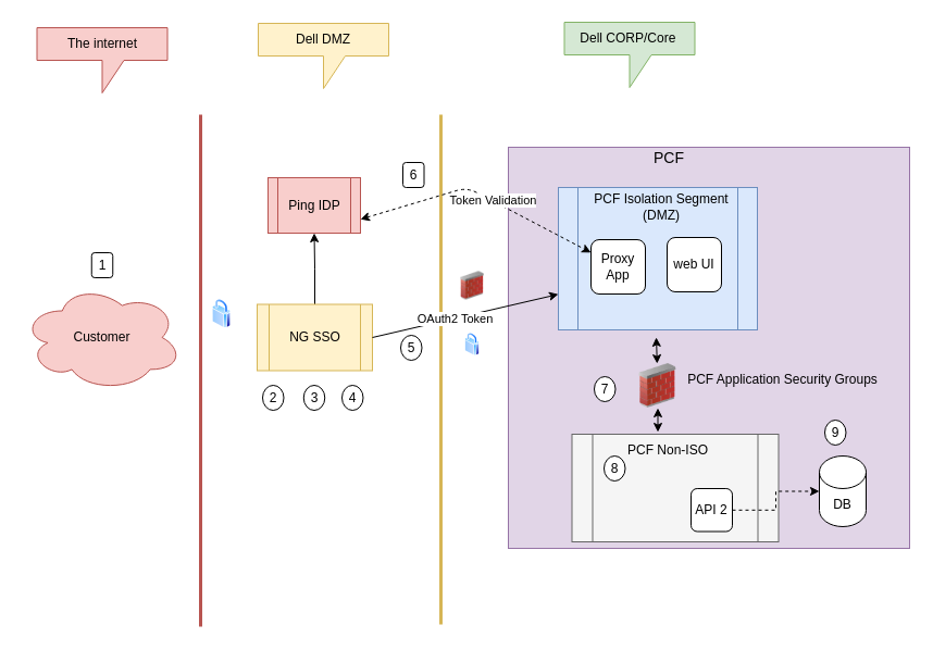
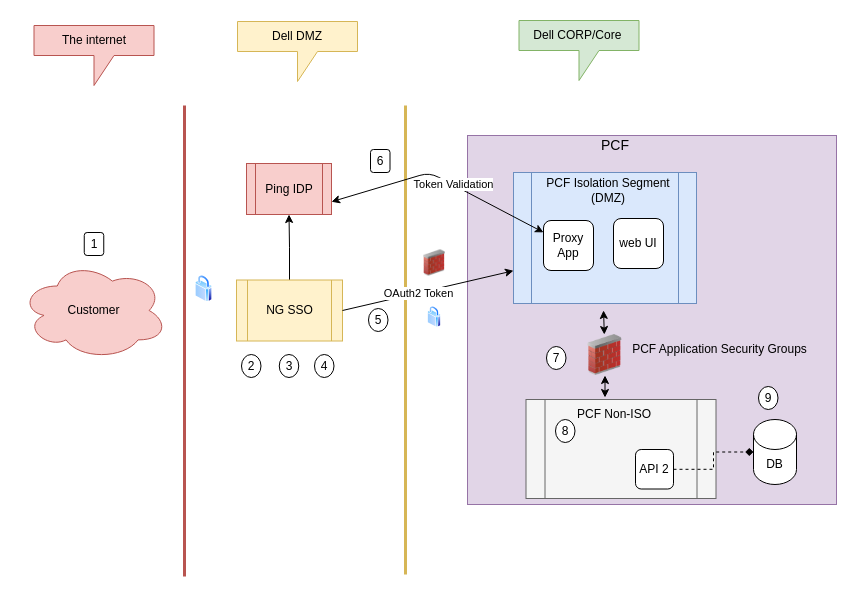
- <mxCell id="31" value="" style="endArrow=classic;startArrow=classic;html=1;exitX=1;exitY=0.75;exitDx=0;exitDy=0;dashed=1;" parent="1" source="28" target="22" edge="1"><mxGeometry width="50" height="50" relative="1" as="geometry"><mxPoint x="409" y="416" as="sourcePoint" /><mxPoint x="459" y="366" as="targetPoint" /><Array as="points"><mxPoint x="429" y="172" /></Array></mxGeometry></mxCell>
+ <mxCell id="31" value="" style="endArrow=classic;startArrow=classic;html=1;exitX=1;exitY=0.75;exitDx=0;exitDy=0;dashed=0;" parent="1" source="28" target="22" edge="1"><mxGeometry width="50" height="50" relative="1" as="geometry"><mxPoint x="409" y="416" as="sourcePoint" /><mxPoint x="459" y="366" as="targetPoint" /><Array as="points"><mxPoint x="429" y="172" /></Array></mxGeometry></mxCell>
- <mxCell id="15" value="" style="edgeStyle=orthogonalEdgeStyle;rounded=0;orthogonalLoop=1;jettySize=auto;html=1;dashed=1;" parent="1" source="16" target="41" edge="1"><mxGeometry relative="1" as="geometry" /></mxCell>
+ <mxCell id="15" value="" style="edgeStyle=orthogonalEdgeStyle;rounded=0;orthogonalLoop=1;jettySize=auto;html=1;dashed=1;endArrow=diamond;" parent="1" source="16" target="41" edge="1"><mxGeometry relative="1" as="geometry" /></mxCell>
